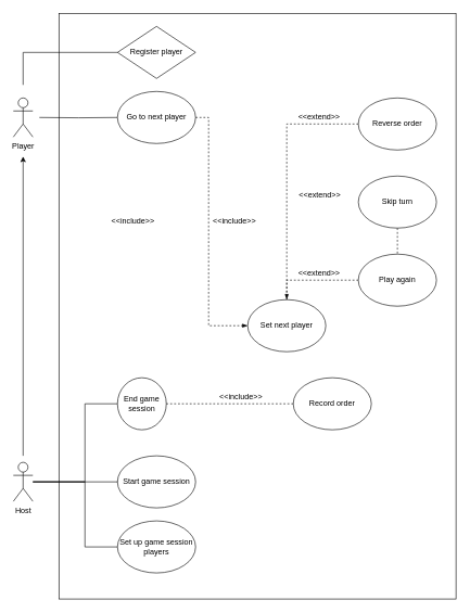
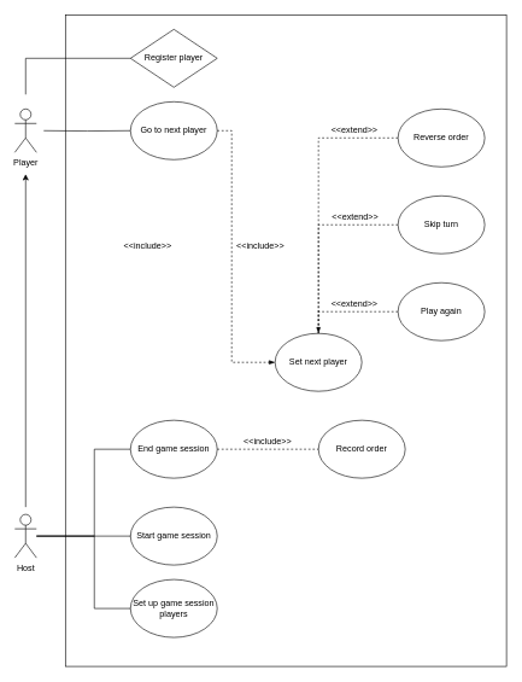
- <mxCell id="16" style="edgeStyle=orthogonalEdgeStyle;rounded=0;orthogonalLoop=1;jettySize=auto;html=1;endArrow=none;endFill=0;dashed=1;" edge="1" parent="1" source="17" target="19"><mxGeometry relative="1" as="geometry"><mxPoint x="580" y="470" as="targetPoint" /></mxGeometry></mxCell>
+ <mxCell id="16" style="edgeStyle=orthogonalEdgeStyle;rounded=0;orthogonalLoop=1;jettySize=auto;html=1;endArrow=none;endFill=0;entryX=0.5;entryY=0;entryDx=0;entryDy=0;dashed=1;" edge="1" parent="1" source="17" target="15"><mxGeometry relative="1" as="geometry"><mxPoint x="580" y="470" as="targetPoint" /></mxGeometry></mxCell>
- <mxCell id="23" value="End game session" style="ellipse;whiteSpace=wrap;html=1;" vertex="1" parent="1"><mxGeometry x="180" y="580" width="75" height="80" as="geometry" /></mxCell>
+ <mxCell id="23" value="End game session" style="ellipse;whiteSpace=wrap;html=1;" vertex="1" parent="1"><mxGeometry x="180" y="580" width="120" height="80" as="geometry" /></mxCell>
- <mxCell id="24" value="Record order" style="ellipse;whiteSpace=wrap;html=1;" vertex="1" parent="1"><mxGeometry x="450" y="580" width="120" height="80" as="geometry" /></mxCell>
+ <mxCell id="24" value="Record order" style="ellipse;whiteSpace=wrap;html=1;" vertex="1" parent="1"><mxGeometry x="440" y="580" width="120" height="80" as="geometry" /></mxCell>
